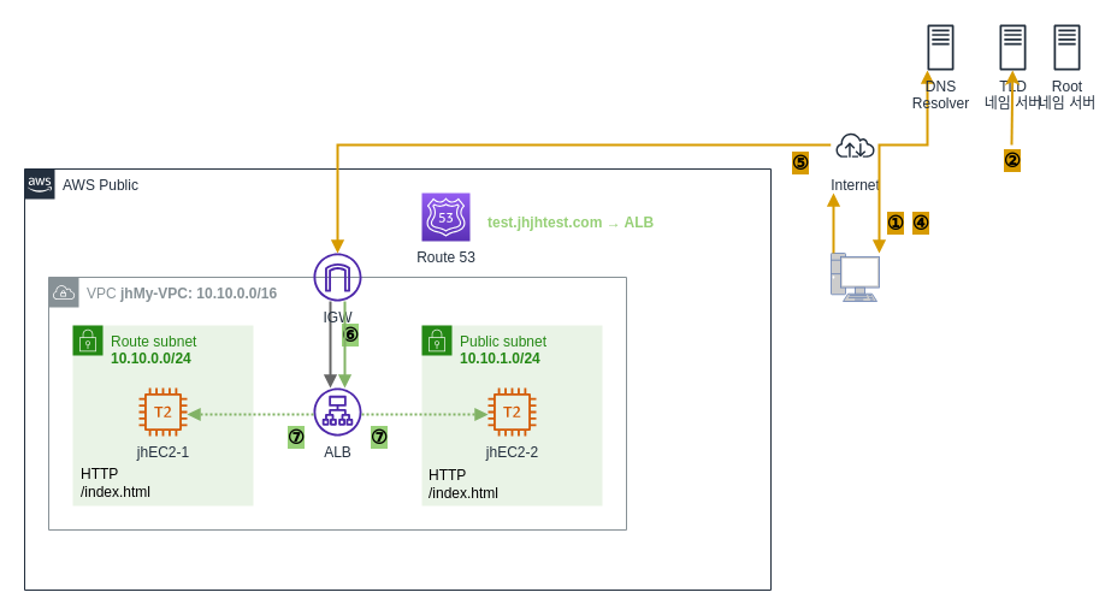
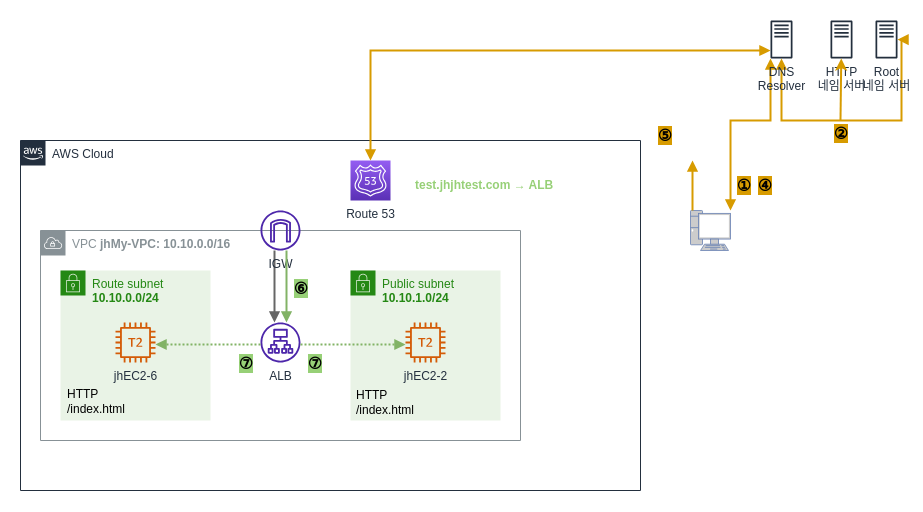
+ <mxCell id="23" style="edgeStyle=orthogonalEdgeStyle;rounded=0;orthogonalLoop=1;jettySize=auto;html=1;entryX=0.5;entryY=0;entryDx=0;entryDy=0;entryPerimeter=0;strokeWidth=2;fontSize=12;startArrow=block;startFill=1;endArrow=block;endFill=1;fillColor=#ffe6cc;strokeColor=#d79b00;" parent="1" source="24" target="12" edge="1"><mxGeometry relative="1" as="geometry"><Array as="points"><mxPoint x="370" y="50" /></Array></mxGeometry></mxCell>
- <mxCell id="25" value="TLD&lt;br&gt;네임 서버" style="sketch=0;outlineConnect=0;fontColor=#232F3E;gradientColor=none;fillColor=#232F3D;strokeColor=none;dashed=0;verticalLabelPosition=bottom;verticalAlign=top;align=center;html=1;fontSize=12;fontStyle=0;aspect=fixed;pointerEvents=1;shape=mxgraph.aws4.traditional_server;" parent="1" vertex="1"><mxGeometry x="830" y="20" width="22" height="38.13" as="geometry" /></mxCell>
+ <mxCell id="25" value="HTTP&lt;br&gt;네임 서버" style="sketch=0;outlineConnect=0;fontColor=#232F3E;gradientColor=none;fillColor=#232F3D;strokeColor=none;dashed=0;verticalLabelPosition=bottom;verticalAlign=top;align=center;html=1;fontSize=12;fontStyle=0;aspect=fixed;pointerEvents=1;shape=mxgraph.aws4.traditional_server;" parent="1" vertex="1"><mxGeometry x="830" y="20" width="22" height="38.13" as="geometry" /></mxCell>
- <mxCell id="18" style="edgeStyle=orthogonalEdgeStyle;rounded=0;orthogonalLoop=1;jettySize=auto;html=1;strokeWidth=2;fontSize=12;fontColor=#97D077;startArrow=none;startFill=0;endArrow=block;endFill=1;fillColor=#ffe6cc;strokeColor=#d79b00;" parent="1" source="19" target="11" edge="1"><mxGeometry relative="1" as="geometry"><Array as="points"><mxPoint x="280" y="120" /></Array></mxGeometry></mxCell>
- <mxCell id="19" value="Internet" style="sketch=0;outlineConnect=0;fontColor=#232F3E;gradientColor=none;strokeColor=#232F3E;fillColor=#ffffff;dashed=0;verticalLabelPosition=bottom;verticalAlign=top;align=center;html=1;fontSize=12;fontStyle=0;aspect=fixed;shape=mxgraph.aws4.resourceIcon;resIcon=mxgraph.aws4.internet;" parent="1" vertex="1"><mxGeometry x="690" y="100" width="40" height="40" as="geometry" /></mxCell>
+ <mxCell id="22" style="edgeStyle=orthogonalEdgeStyle;rounded=0;orthogonalLoop=1;jettySize=auto;html=1;strokeWidth=2;fontSize=12;startArrow=block;startFill=1;endArrow=block;endFill=1;fillColor=#ffe6cc;strokeColor=#d79b00;" parent="1" source="24" target="26" edge="1"><mxGeometry relative="1" as="geometry"><Array as="points"><mxPoint x="781" y="120" /><mxPoint x="901" y="120" /></Array></mxGeometry></mxCell>
- <mxCell id="2" value="AWS Public" style="points=[[0,0],[0.25,0],[0.5,0],[0.75,0],[1,0],[1,0.25],[1,0.5],[1,0.75],[1,1],[0.75,1],[0.5,1],[0.25,1],[0,1],[0,0.75],[0,0.5],[0,0.25]];outlineConnect=0;gradientColor=none;html=1;whiteSpace=wrap;fontSize=12;fontStyle=0;container=1;pointerEvents=0;collapsible=0;recursiveResize=0;shape=mxgraph.aws4.group;grIcon=mxgraph.aws4.group_aws_cloud_alt;strokeColor=#232F3E;fillColor=none;verticalAlign=top;align=left;spacingLeft=30;fontColor=#232F3E;dashed=0;" parent="1" vertex="1"><mxGeometry x="20" y="140" width="620" height="350" as="geometry" /></mxCell>
+ <mxCell id="2" value="AWS Cloud" style="points=[[0,0],[0.25,0],[0.5,0],[0.75,0],[1,0],[1,0.25],[1,0.5],[1,0.75],[1,1],[0.75,1],[0.5,1],[0.25,1],[0,1],[0,0.75],[0,0.5],[0,0.25]];outlineConnect=0;gradientColor=none;html=1;whiteSpace=wrap;fontSize=12;fontStyle=0;container=1;pointerEvents=0;collapsible=0;recursiveResize=0;shape=mxgraph.aws4.group;grIcon=mxgraph.aws4.group_aws_cloud_alt;strokeColor=#232F3E;fillColor=none;verticalAlign=top;align=left;spacingLeft=30;fontColor=#232F3E;dashed=0;" parent="1" vertex="1"><mxGeometry x="20" y="140" width="620" height="350" as="geometry" /></mxCell>
- <mxCell id="14" value="&lt;font color=&quot;#97d077&quot;&gt;&lt;b&gt;test.jhjhtest.com → ALB&lt;/b&gt;&lt;/font&gt;" style="text;html=1;strokeColor=none;fillColor=none;align=left;verticalAlign=middle;whiteSpace=wrap;rounded=0;fontSize=12;" parent="2" vertex="1"><mxGeometry x="383" y="15" width="225" height="60" as="geometry" /></mxCell>
+ <mxCell id="14" value="&lt;font color=&quot;#97d077&quot;&gt;&lt;b&gt;test.jhjhtest.com → ALB&lt;/b&gt;&lt;/font&gt;" style="text;html=1;strokeColor=none;fillColor=none;align=left;verticalAlign=middle;whiteSpace=wrap;rounded=0;fontSize=12;" parent="2" vertex="1"><mxGeometry x="393" y="15" width="225" height="60" as="geometry" /></mxCell>
- <mxCell id="15" value="⑥" style="text;html=1;strokeColor=none;fillColor=none;align=center;verticalAlign=middle;whiteSpace=wrap;rounded=0;fontSize=16;labelBackgroundColor=#97D077;fontStyle=1" parent="2" vertex="1"><mxGeometry x="251" y="123" width="40" height="30" as="geometry" /></mxCell>
+ <mxCell id="15" value="⑥" style="text;html=1;strokeColor=none;fillColor=none;align=center;verticalAlign=middle;whiteSpace=wrap;rounded=0;fontSize=16;labelBackgroundColor=#97D077;fontStyle=1" parent="2" vertex="1"><mxGeometry x="261" y="133" width="40" height="30" as="geometry" /></mxCell>
- <mxCell id="5" value="jhEC2-1" style="sketch=0;outlineConnect=0;fontColor=#232F3E;gradientColor=none;fillColor=#D45B07;strokeColor=none;dashed=0;verticalLabelPosition=bottom;verticalAlign=top;align=center;html=1;fontSize=12;fontStyle=0;aspect=fixed;pointerEvents=1;shape=mxgraph.aws4.t2_instance;" parent="4" vertex="1"><mxGeometry x="55" y="52" width="40" height="40" as="geometry" /></mxCell>
+ <mxCell id="5" value="jhEC2-6" style="sketch=0;outlineConnect=0;fontColor=#232F3E;gradientColor=none;fillColor=#D45B07;strokeColor=none;dashed=0;verticalLabelPosition=bottom;verticalAlign=top;align=center;html=1;fontSize=12;fontStyle=0;aspect=fixed;pointerEvents=1;shape=mxgraph.aws4.t2_instance;" parent="4" vertex="1"><mxGeometry x="55" y="52" width="40" height="40" as="geometry" /></mxCell>
